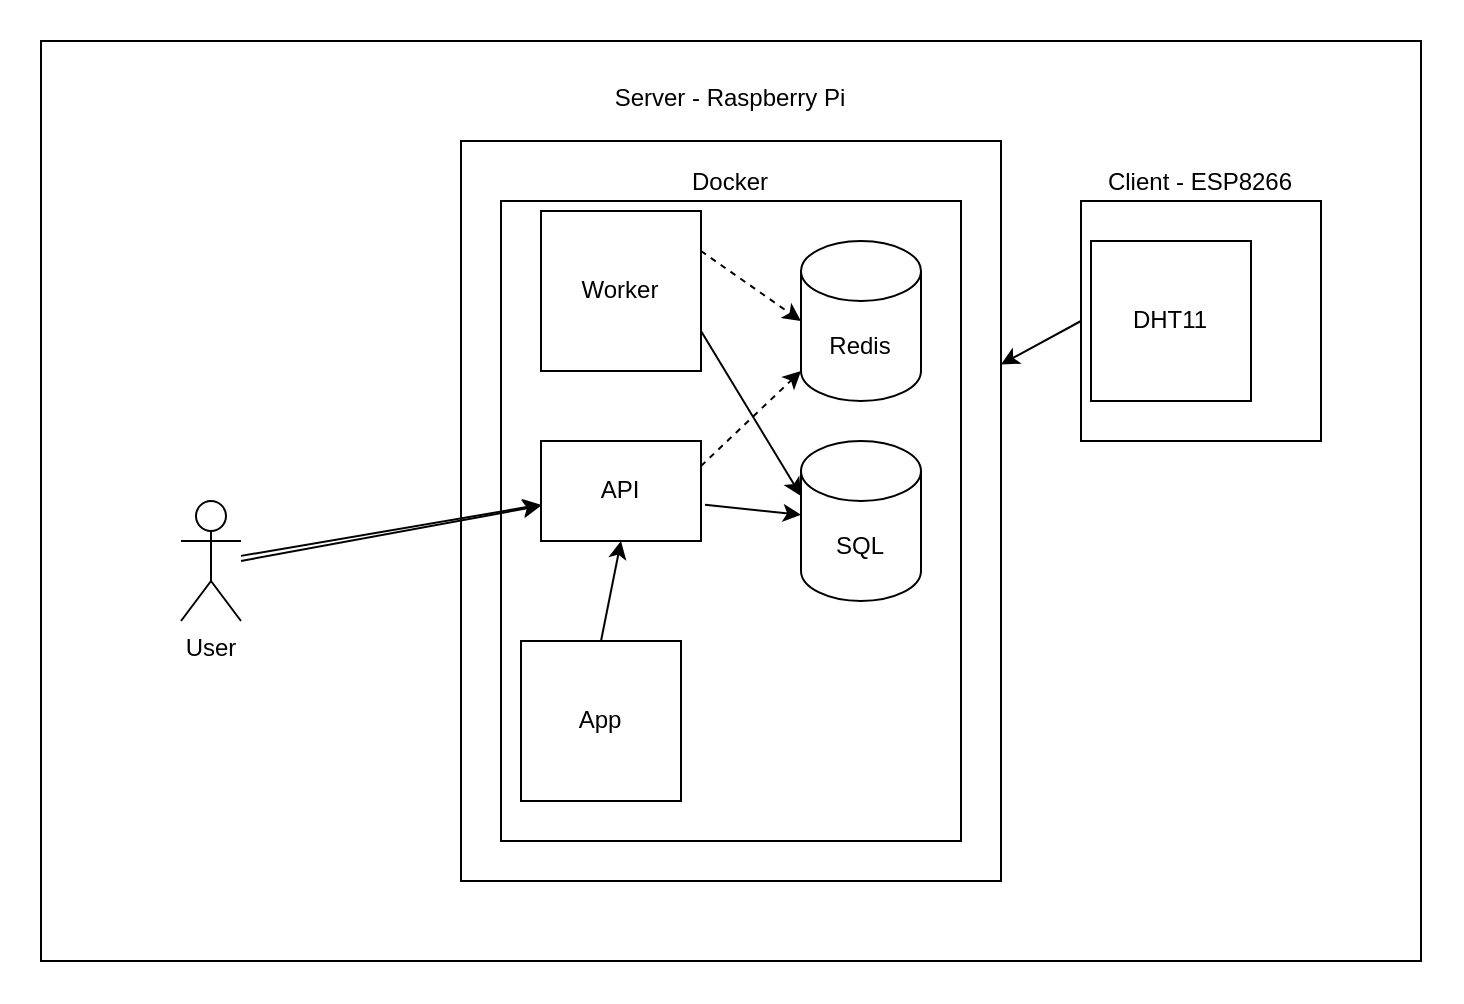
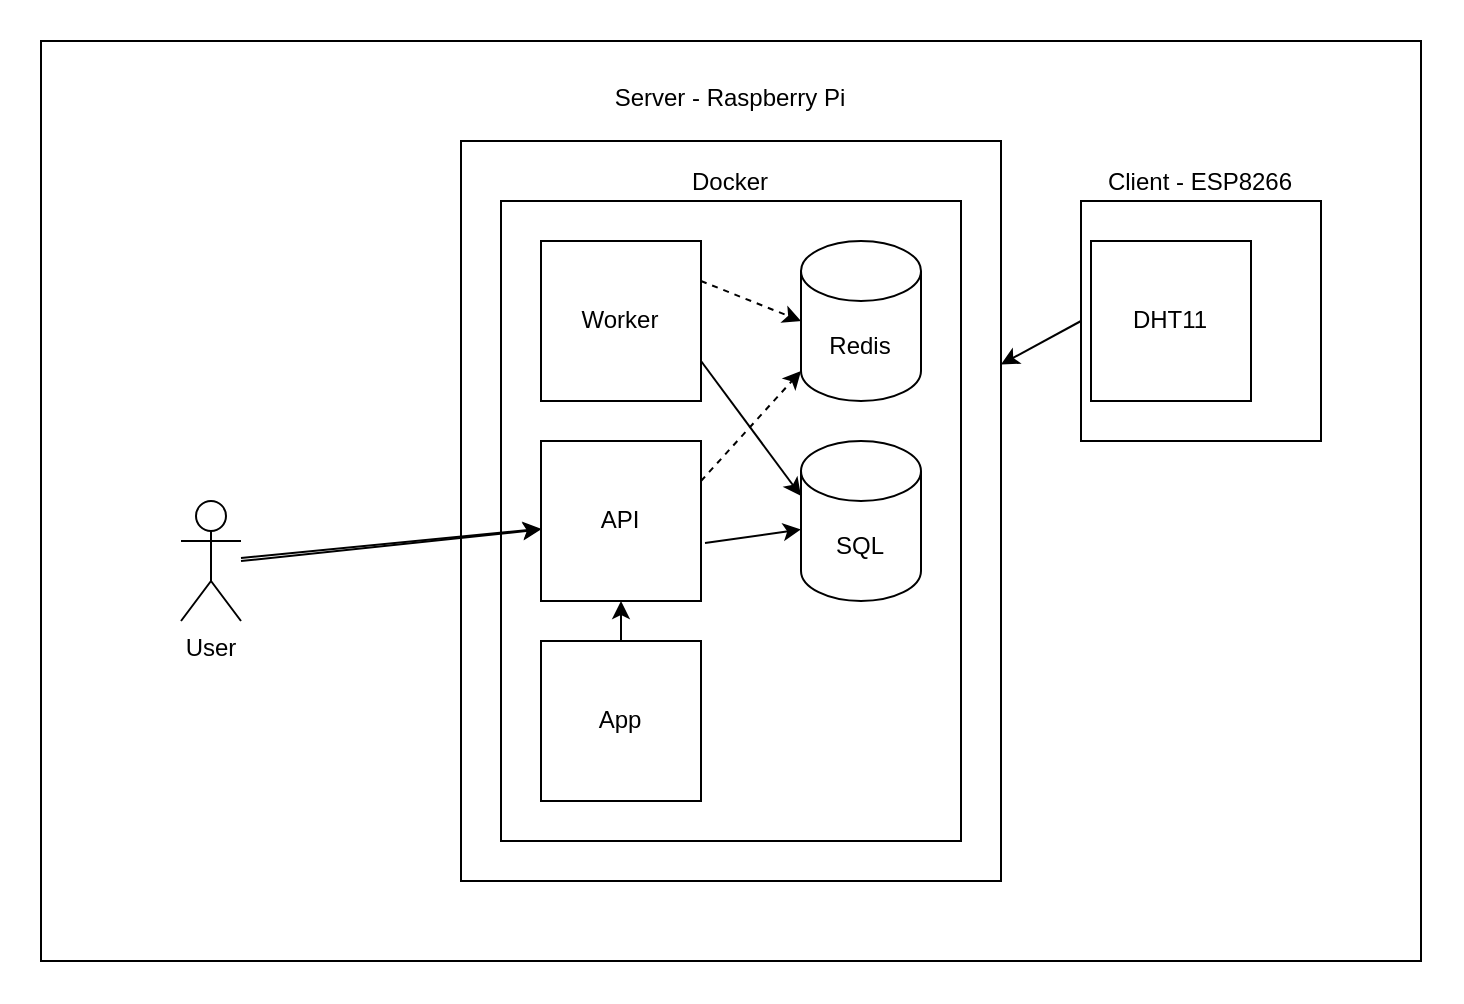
- <mxCell id="12" value="Worker" style="whiteSpace=wrap;html=1;aspect=fixed;" parent="6" vertex="1"><mxGeometry x="20" y="5" width="80" height="80" as="geometry" /></mxCell>
+ <mxCell id="12" value="Worker" style="whiteSpace=wrap;html=1;aspect=fixed;" parent="6" vertex="1"><mxGeometry x="20" y="20" width="80" height="80" as="geometry" /></mxCell>
- <mxCell id="8" value="API" style="whiteSpace=wrap;html=1;aspect=fixed;" parent="6" vertex="1"><mxGeometry x="20" y="120" width="80" height="50" as="geometry" /></mxCell>
+ <mxCell id="8" value="API" style="whiteSpace=wrap;html=1;aspect=fixed;" parent="6" vertex="1"><mxGeometry x="20" y="120" width="80" height="80" as="geometry" /></mxCell>
- <mxCell id="15" value="App" style="whiteSpace=wrap;html=1;aspect=fixed;" parent="6" vertex="1"><mxGeometry x="10" y="220" width="80" height="80" as="geometry" /></mxCell>
+ <mxCell id="15" value="App" style="whiteSpace=wrap;html=1;aspect=fixed;" parent="6" vertex="1"><mxGeometry x="20" y="220" width="80" height="80" as="geometry" /></mxCell>
